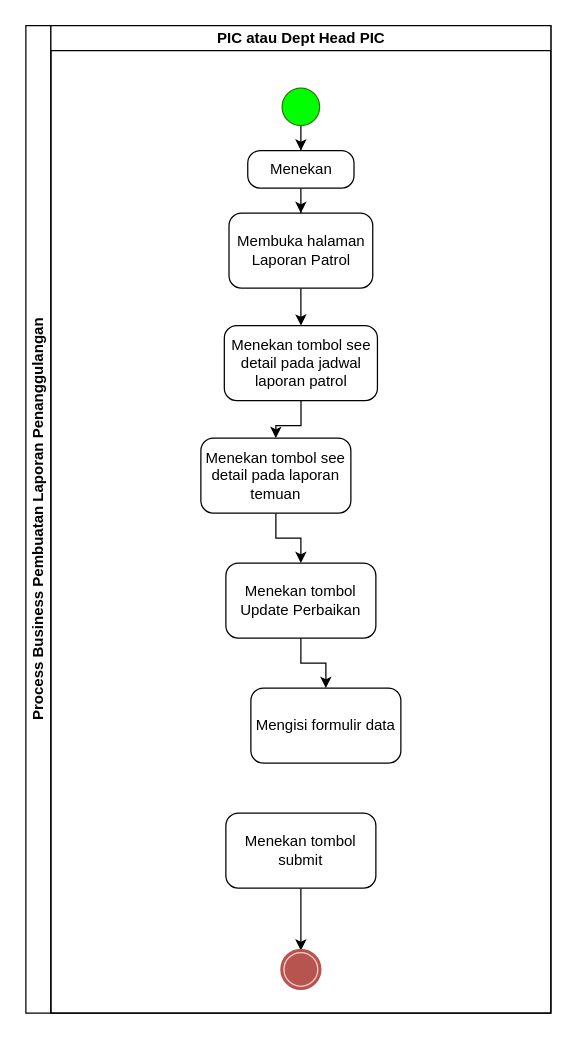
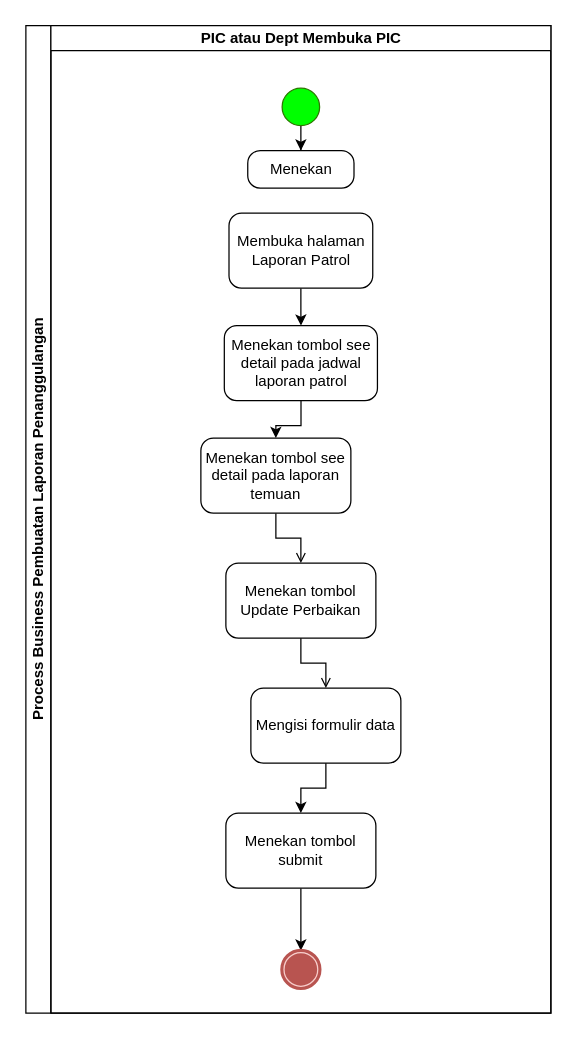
- <mxCell id="3" value="PIC atau Dept Head PIC" style="swimlane;html=1;startSize=20;" vertex="1" parent="2"><mxGeometry x="20" width="400" height="790" as="geometry"><mxRectangle x="20" width="40" height="480" as="alternateBounds" /></mxGeometry></mxCell>
+ <mxCell id="3" value="PIC atau Dept Membuka PIC" style="swimlane;html=1;startSize=20;" vertex="1" parent="2"><mxGeometry x="20" width="400" height="790" as="geometry"><mxRectangle x="20" width="40" height="480" as="alternateBounds" /></mxGeometry></mxCell>
- <mxCell id="4" style="edgeStyle=orthogonalEdgeStyle;rounded=0;orthogonalLoop=1;jettySize=auto;html=1;" edge="1" parent="3" source="5" target="7"><mxGeometry relative="1" as="geometry" /></mxCell>
- <mxCell id="12" style="edgeStyle=orthogonalEdgeStyle;rounded=0;orthogonalLoop=1;jettySize=auto;html=1;" edge="1" parent="3" source="13" target="14"><mxGeometry relative="1" as="geometry" /></mxCell>
+ <mxCell id="12" style="edgeStyle=orthogonalEdgeStyle;rounded=0;orthogonalLoop=1;jettySize=auto;html=1;endArrow=open;" edge="1" parent="3" source="13" target="14"><mxGeometry relative="1" as="geometry" /></mxCell>
- <mxCell id="19" style="edgeStyle=orthogonalEdgeStyle;rounded=0;orthogonalLoop=1;jettySize=auto;html=1;entryX=0.5;entryY=0;entryDx=0;entryDy=0;entryPerimeter=0;" edge="1" parent="3" source="14" target="18"><mxGeometry relative="1" as="geometry" /></mxCell>
+ <mxCell id="19" style="edgeStyle=orthogonalEdgeStyle;rounded=0;orthogonalLoop=1;jettySize=auto;html=1;entryX=0.5;entryY=0;entryDx=0;entryDy=0;entryPerimeter=0;endArrow=open;" edge="1" parent="3" source="14" target="18"><mxGeometry relative="1" as="geometry" /></mxCell>
+ <mxCell id="20" style="edgeStyle=orthogonalEdgeStyle;rounded=0;orthogonalLoop=1;jettySize=auto;html=1;entryX=0.5;entryY=0;entryDx=0;entryDy=0;entryPerimeter=0;" edge="1" parent="3" source="18" target="16"><mxGeometry relative="1" as="geometry" /></mxCell>
